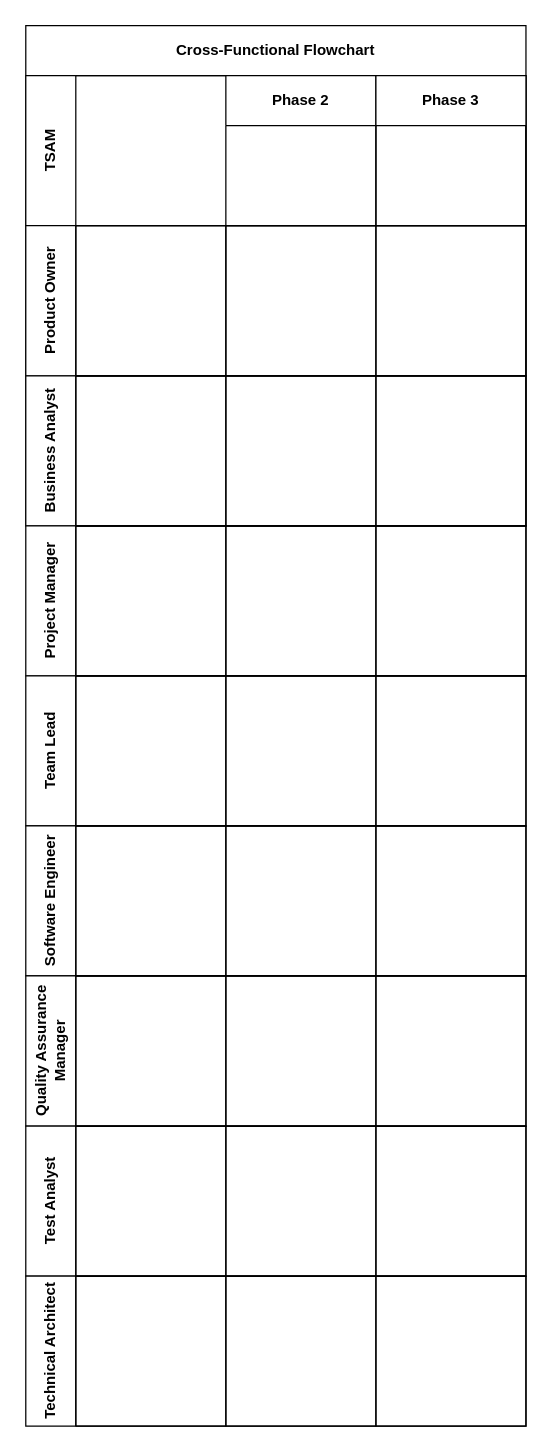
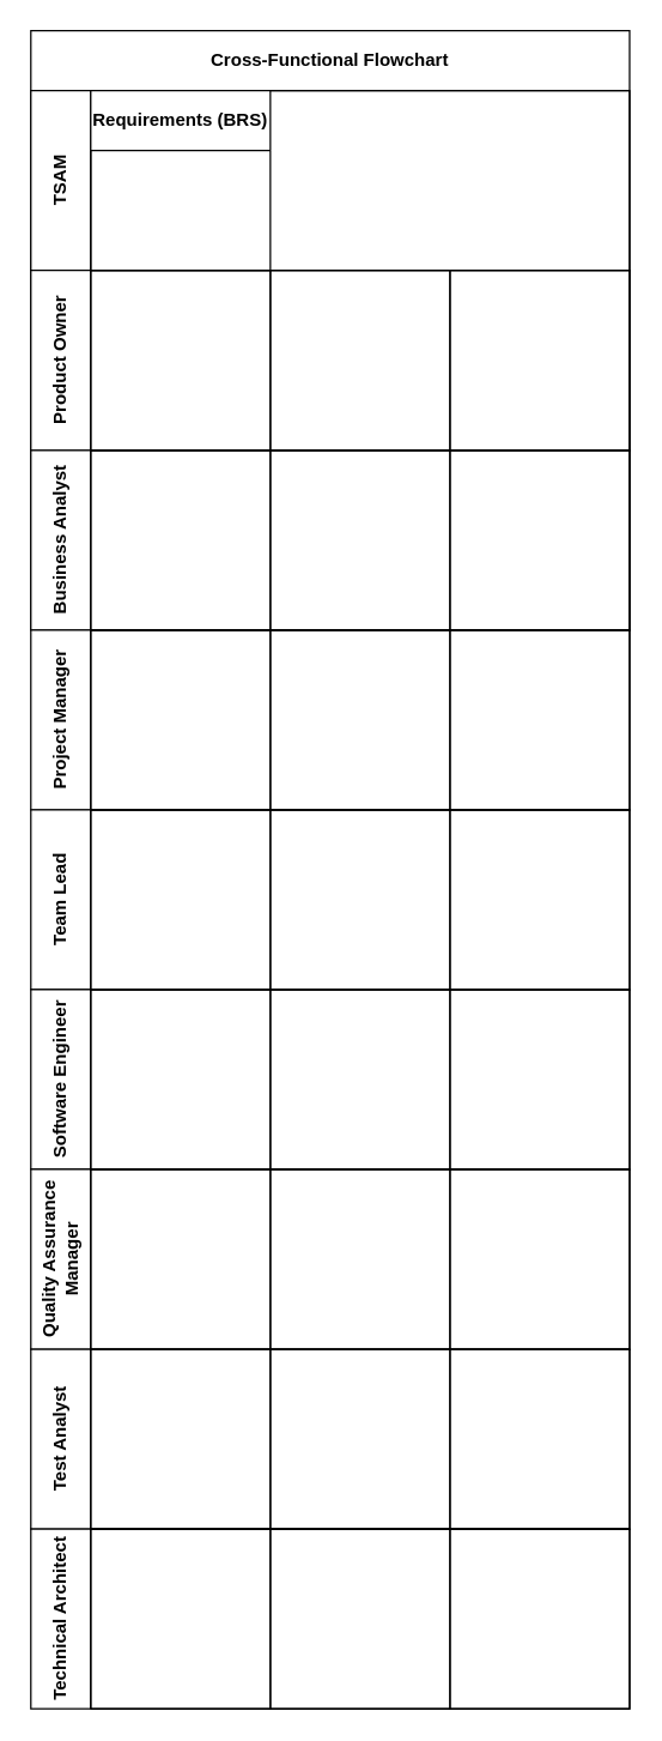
+ <mxCell id="4" value="Requirements (BRS)" style="swimlane;connectable=0;startSize=40;html=1;whiteSpace=wrap;collapsible=0;recursiveResize=0;expand=0;pointerEvents=0;" vertex="1" parent="3"><mxGeometry x="40" width="120" height="120" as="geometry"><mxRectangle width="120" height="120" as="alternateBounds" /></mxGeometry></mxCell>
- <mxCell id="5" value="Phase 2" style="swimlane;connectable=0;startSize=40;html=1;whiteSpace=wrap;collapsible=0;recursiveResize=0;expand=0;pointerEvents=0;" vertex="1" parent="3"><mxGeometry x="160" width="120" height="120" as="geometry"><mxRectangle width="120" height="120" as="alternateBounds" /></mxGeometry></mxCell>
- <mxCell id="6" value="Phase 3" style="swimlane;connectable=0;startSize=40;html=1;whiteSpace=wrap;collapsible=0;recursiveResize=0;expand=0;pointerEvents=0;" vertex="1" parent="3"><mxGeometry x="280" width="120" height="120" as="geometry"><mxRectangle width="120" height="120" as="alternateBounds" /></mxGeometry></mxCell>
